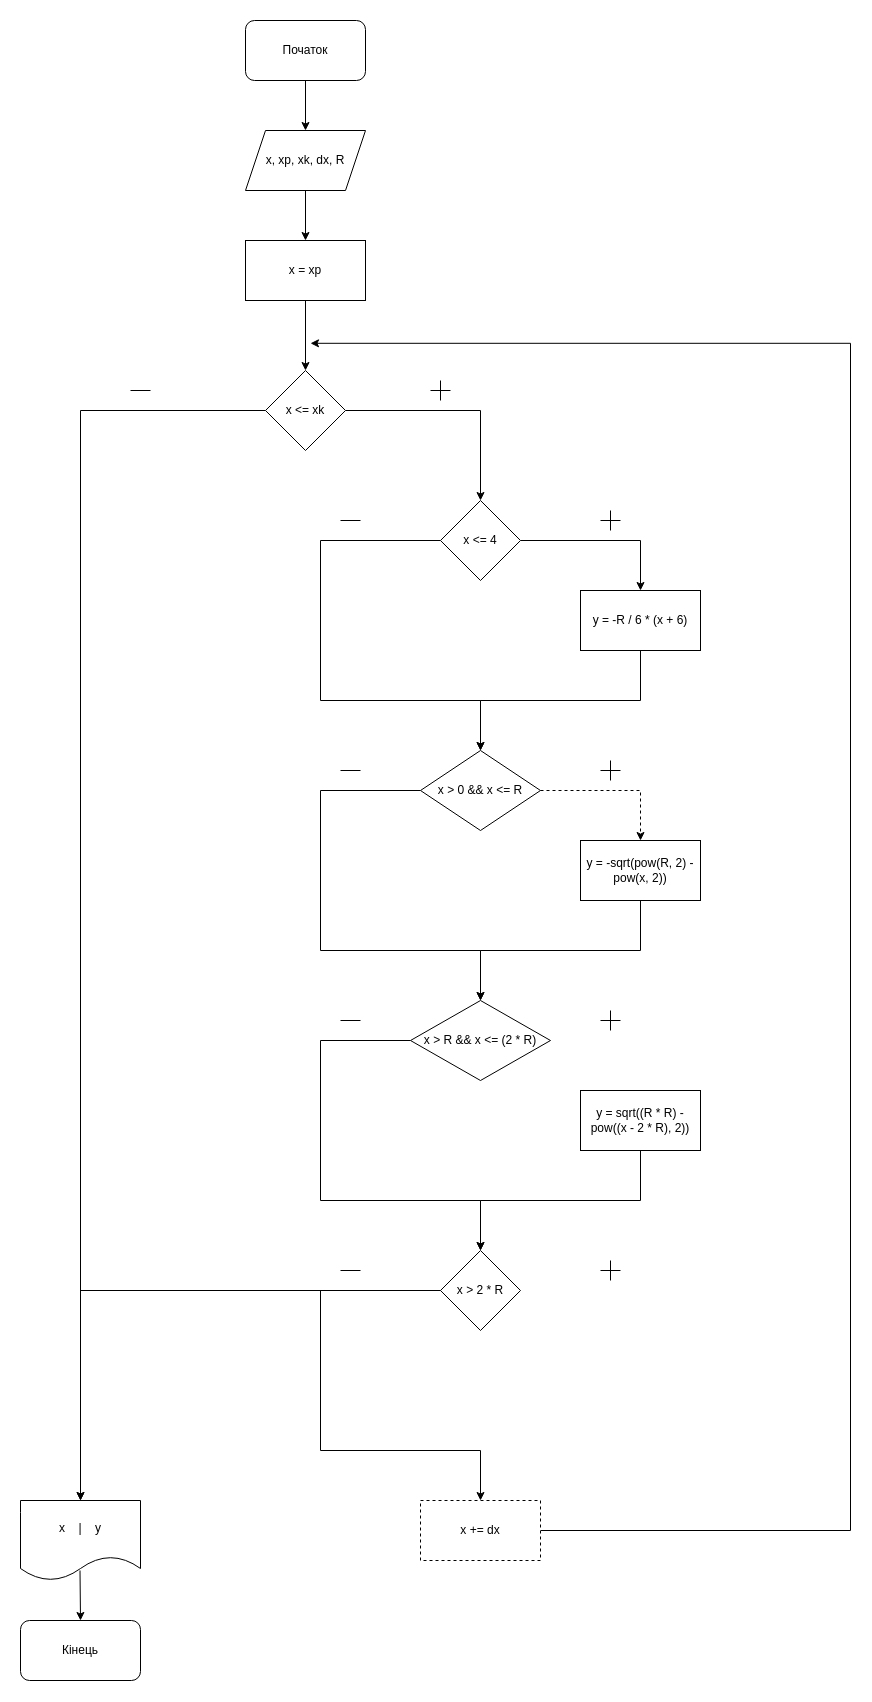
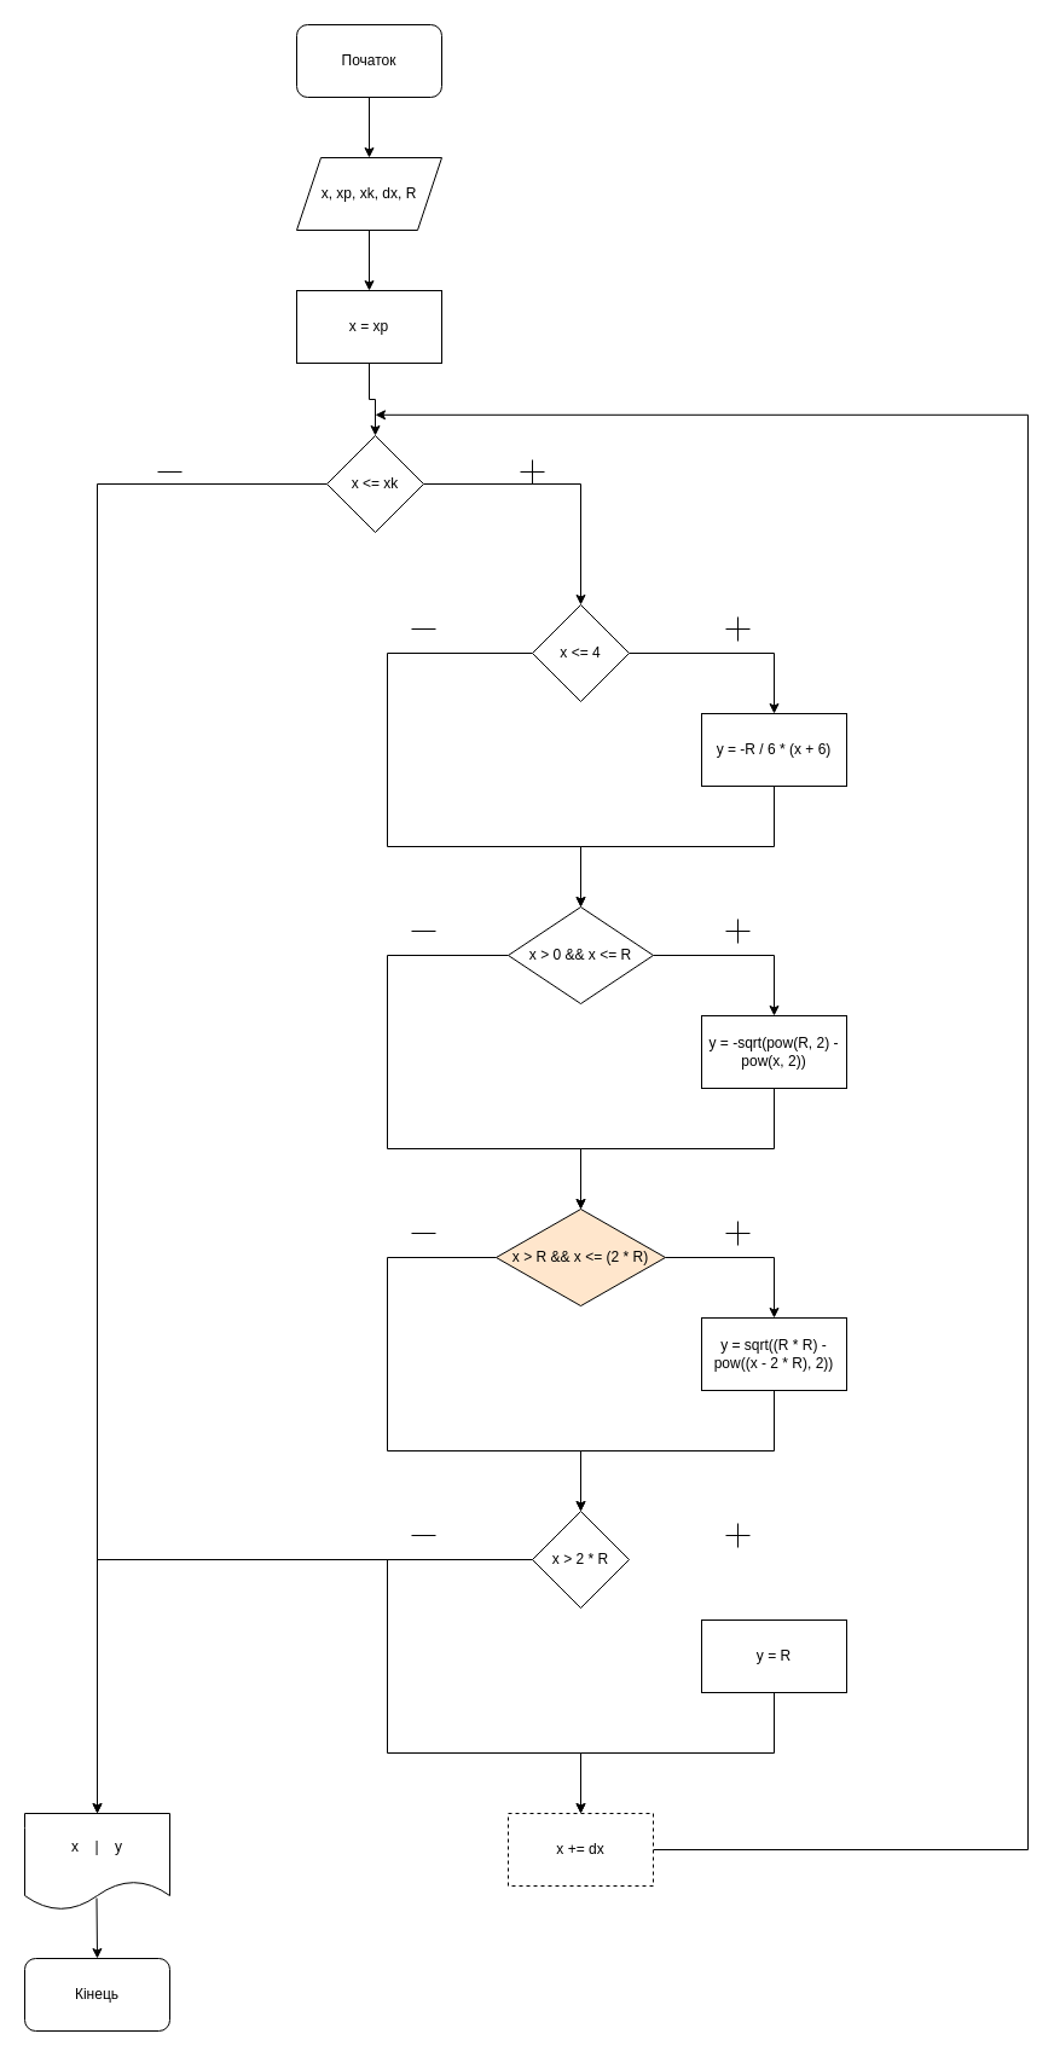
- <mxCell id="10" value="x &lt;= xk" style="rhombus;whiteSpace=wrap;html=1;" vertex="1" parent="1"><mxGeometry x="265" y="370" width="80" height="80" as="geometry" /></mxCell>
+ <mxCell id="10" value="x &lt;= xk" style="rhombus;whiteSpace=wrap;html=1;" vertex="1" parent="1"><mxGeometry x="270" y="360" width="80" height="80" as="geometry" /></mxCell>
- <mxCell id="19" value="" style="edgeStyle=orthogonalEdgeStyle;rounded=0;orthogonalLoop=1;jettySize=auto;html=1;dashed=1;" edge="1" source="21" target="23" parent="1"><mxGeometry relative="1" as="geometry" /></mxCell>
+ <mxCell id="19" value="" style="edgeStyle=orthogonalEdgeStyle;rounded=0;orthogonalLoop=1;jettySize=auto;html=1;" edge="1" source="21" target="23" parent="1"><mxGeometry relative="1" as="geometry" /></mxCell>
- <mxCell id="29" value="x &gt; R &amp;&amp; x &lt;= (2 * R)" style="rhombus;whiteSpace=wrap;html=1;" vertex="1" parent="1"><mxGeometry x="410" y="1000" width="140" height="80" as="geometry" /></mxCell>
+ <mxCell id="29" value="x &gt; R &amp;&amp; x &lt;= (2 * R)" style="rhombus;whiteSpace=wrap;html=1;fillColor=#ffe6cc;" vertex="1" parent="1"><mxGeometry x="410" y="1000" width="140" height="80" as="geometry" /></mxCell>
+ <mxCell id="27" value="" style="edgeStyle=orthogonalEdgeStyle;rounded=0;orthogonalLoop=1;jettySize=auto;html=1;" edge="1" source="29" target="31" parent="1"><mxGeometry relative="1" as="geometry" /></mxCell>
+ <mxCell id="39" value="y = R" style="whiteSpace=wrap;html=1;" vertex="1" parent="1"><mxGeometry x="580" y="1340" width="120" height="60" as="geometry" /></mxCell>
+ <mxCell id="38" value="" style="edgeStyle=orthogonalEdgeStyle;rounded=0;orthogonalLoop=1;jettySize=auto;html=1;entryX=0.5;entryY=0;entryDx=0;entryDy=0;" edge="1" source="39" parent="1" target="44"><mxGeometry relative="1" as="geometry"><mxPoint x="480" y="1500" as="targetPoint" /><Array as="points"><mxPoint x="640" y="1450" /><mxPoint x="480" y="1450" /></Array></mxGeometry></mxCell>
